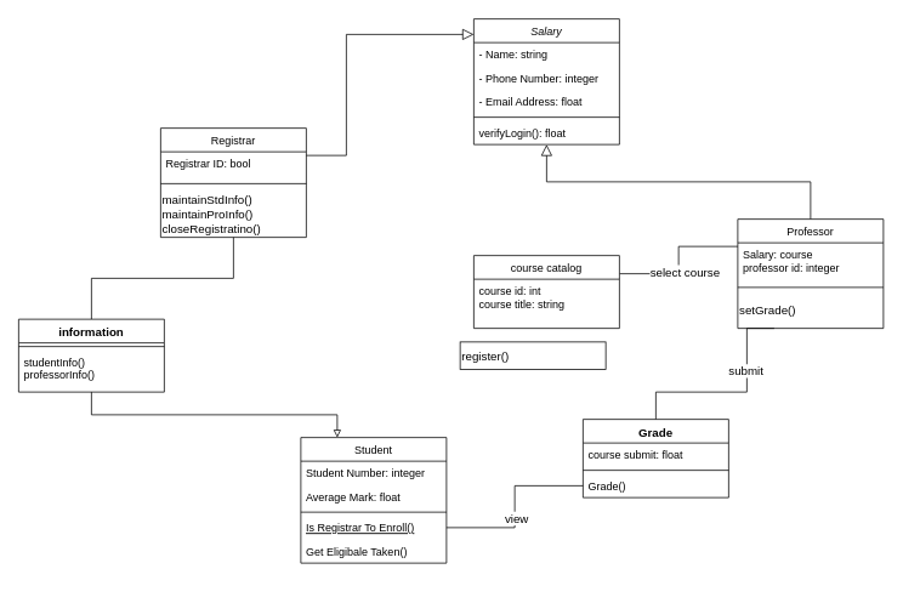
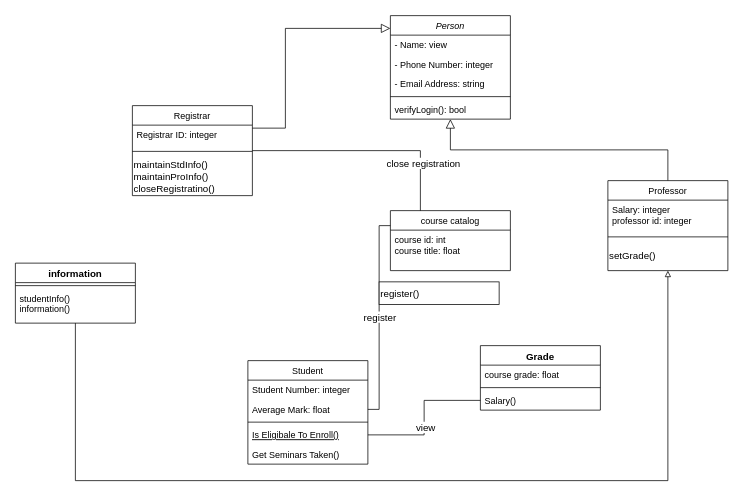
- <mxCell id="3" value="Salary" style="swimlane;fontStyle=2;align=center;verticalAlign=top;childLayout=stackLayout;horizontal=1;startSize=26;horizontalStack=0;resizeParent=1;resizeLast=0;collapsible=1;marginBottom=0;rounded=0;shadow=0;strokeWidth=1;" parent="1" vertex="1"><mxGeometry x="520" y="20" width="160" height="138" as="geometry"><mxRectangle x="230" y="140" width="160" height="26" as="alternateBounds" /></mxGeometry></mxCell>
+ <mxCell id="3" value="Person" style="swimlane;fontStyle=2;align=center;verticalAlign=top;childLayout=stackLayout;horizontal=1;startSize=26;horizontalStack=0;resizeParent=1;resizeLast=0;collapsible=1;marginBottom=0;rounded=0;shadow=0;strokeWidth=1;" parent="1" vertex="1"><mxGeometry x="520" y="20" width="160" height="138" as="geometry"><mxRectangle x="230" y="140" width="160" height="26" as="alternateBounds" /></mxGeometry></mxCell>
- <mxCell id="4" value="- Name: string" style="text;align=left;verticalAlign=top;spacingLeft=4;spacingRight=4;overflow=hidden;rotatable=0;points=[[0,0.5],[1,0.5]];portConstraint=eastwest;" parent="3" vertex="1"><mxGeometry y="26" width="160" height="26" as="geometry" /></mxCell>
+ <mxCell id="4" value="- Name: view" style="text;align=left;verticalAlign=top;spacingLeft=4;spacingRight=4;overflow=hidden;rotatable=0;points=[[0,0.5],[1,0.5]];portConstraint=eastwest;" parent="3" vertex="1"><mxGeometry y="26" width="160" height="26" as="geometry" /></mxCell>
- <mxCell id="6" value="- Email Address: float" style="text;align=left;verticalAlign=top;spacingLeft=4;spacingRight=4;overflow=hidden;rotatable=0;points=[[0,0.5],[1,0.5]];portConstraint=eastwest;rounded=0;shadow=0;html=0;" parent="3" vertex="1"><mxGeometry y="78" width="160" height="26" as="geometry" /></mxCell>
+ <mxCell id="6" value="- Email Address: string" style="text;align=left;verticalAlign=top;spacingLeft=4;spacingRight=4;overflow=hidden;rotatable=0;points=[[0,0.5],[1,0.5]];portConstraint=eastwest;rounded=0;shadow=0;html=0;" parent="3" vertex="1"><mxGeometry y="78" width="160" height="26" as="geometry" /></mxCell>
- <mxCell id="8" value="verifyLogin(): float" style="text;align=left;verticalAlign=top;spacingLeft=4;spacingRight=4;overflow=hidden;rotatable=0;points=[[0,0.5],[1,0.5]];portConstraint=eastwest;" parent="3" vertex="1"><mxGeometry y="112" width="160" height="26" as="geometry" /></mxCell>
+ <mxCell id="8" value="verifyLogin(): bool" style="text;align=left;verticalAlign=top;spacingLeft=4;spacingRight=4;overflow=hidden;rotatable=0;points=[[0,0.5],[1,0.5]];portConstraint=eastwest;" parent="3" vertex="1"><mxGeometry y="112" width="160" height="26" as="geometry" /></mxCell>
- <mxCell id="29" value="Registrar ID: bool" style="text;strokeColor=none;fillColor=none;align=left;verticalAlign=top;spacingLeft=4;spacingRight=4;overflow=hidden;rotatable=0;points=[[0,0.5],[1,0.5]];portConstraint=eastwest;" vertex="1" parent="28"><mxGeometry y="26" width="160" height="26" as="geometry" /></mxCell>
+ <mxCell id="29" value="Registrar ID: integer" style="text;strokeColor=none;fillColor=none;align=left;verticalAlign=top;spacingLeft=4;spacingRight=4;overflow=hidden;rotatable=0;points=[[0,0.5],[1,0.5]];portConstraint=eastwest;" vertex="1" parent="28"><mxGeometry y="26" width="160" height="26" as="geometry" /></mxCell>
+ <mxCell id="25" style="edgeStyle=orthogonalEdgeStyle;rounded=0;orthogonalLoop=1;jettySize=auto;html=1;exitX=1;exitY=0.5;exitDx=0;exitDy=0;entryX=0.25;entryY=0;entryDx=0;entryDy=0;endArrow=none;endFill=0;endSize=10;fontSize=13;" edge="1" parent="1" source="28" target="20"><mxGeometry relative="1" as="geometry" /></mxCell>
+ <mxCell id="26" value="close registration" style="edgeLabel;html=1;align=center;verticalAlign=middle;resizable=0;points=[];fontSize=13;" vertex="1" connectable="0" parent="25"><mxGeometry x="0.474" y="-17" relative="1" as="geometry"><mxPoint x="20" y="16" as="offset" /></mxGeometry></mxCell>
- <mxCell id="17" value="Salary: course&#10;professor id: integer" style="text;align=left;verticalAlign=top;spacingLeft=4;spacingRight=4;overflow=hidden;rotatable=0;points=[[0,0.5],[1,0.5]];portConstraint=eastwest;" parent="16" vertex="1"><mxGeometry y="26" width="160" height="34" as="geometry" /></mxCell>
+ <mxCell id="17" value="Salary: integer&#10;professor id: integer" style="text;align=left;verticalAlign=top;spacingLeft=4;spacingRight=4;overflow=hidden;rotatable=0;points=[[0,0.5],[1,0.5]];portConstraint=eastwest;" parent="16" vertex="1"><mxGeometry y="26" width="160" height="34" as="geometry" /></mxCell>
- <mxCell id="11" style="edgeStyle=elbowEdgeStyle;rounded=0;orthogonalLoop=1;jettySize=auto;html=1;exitX=0;exitY=0.25;exitDx=0;exitDy=0;entryX=1;entryY=0.25;entryDx=0;entryDy=0;endArrow=none;endFill=0;endSize=10;fontSize=13;" edge="1" parent="1" source="16" target="20"><mxGeometry relative="1" as="geometry" /></mxCell>
- <mxCell id="12" value="select course" style="edgeLabel;html=1;align=center;verticalAlign=middle;resizable=0;points=[];fontSize=13;" vertex="1" connectable="0" parent="11"><mxGeometry x="0.152" y="6" relative="1" as="geometry"><mxPoint as="offset" /></mxGeometry></mxCell>
- <mxCell id="27" style="edgeStyle=orthogonalEdgeStyle;rounded=0;orthogonalLoop=1;jettySize=auto;html=1;exitX=0.5;exitY=1;exitDx=0;exitDy=0;entryX=0.5;entryY=0;entryDx=0;entryDy=0;startArrow=none;startFill=0;endArrow=none;endFill=0;endSize=10;fontSize=13;" edge="1" parent="1" source="28" target="33"><mxGeometry relative="1" as="geometry" /></mxCell>
- <mxCell id="22" value="course id: int&#10;course title: string" style="text;strokeColor=none;fillColor=none;align=left;verticalAlign=top;spacingLeft=4;spacingRight=4;overflow=hidden;rotatable=0;points=[[0,0.5],[1,0.5]];portConstraint=eastwest;" vertex="1" parent="20"><mxGeometry y="26" width="160" height="54" as="geometry" /></mxCell>
+ <mxCell id="22" value="course id: int&#10;course title: float" style="text;strokeColor=none;fillColor=none;align=left;verticalAlign=top;spacingLeft=4;spacingRight=4;overflow=hidden;rotatable=0;points=[[0,0.5],[1,0.5]];portConstraint=eastwest;" vertex="1" parent="20"><mxGeometry y="26" width="160" height="54" as="geometry" /></mxCell>
- <mxCell id="35" value="studentInfo()&#10;professorInfo()" style="text;strokeColor=none;fillColor=none;align=left;verticalAlign=top;spacingLeft=4;spacingRight=4;overflow=hidden;rotatable=0;points=[[0,0.5],[1,0.5]];portConstraint=eastwest;" vertex="1" parent="33"><mxGeometry y="34" width="160" height="46" as="geometry" /></mxCell>
+ <mxCell id="35" value="studentInfo()&#10;information()" style="text;strokeColor=none;fillColor=none;align=left;verticalAlign=top;spacingLeft=4;spacingRight=4;overflow=hidden;rotatable=0;points=[[0,0.5],[1,0.5]];portConstraint=eastwest;" vertex="1" parent="33"><mxGeometry y="34" width="160" height="46" as="geometry" /></mxCell>
- <mxCell id="14" style="edgeStyle=orthogonalEdgeStyle;rounded=0;orthogonalLoop=1;jettySize=auto;html=1;exitX=0.25;exitY=1;exitDx=0;exitDy=0;startArrow=none;startFill=0;endArrow=none;endFill=0;endSize=10;fontSize=13;" edge="1" parent="1" source="16" target="42"><mxGeometry relative="1" as="geometry"><Array as="points"><mxPoint x="820" y="360" /><mxPoint x="820" y="430" /><mxPoint x="720" y="430" /></Array></mxGeometry></mxCell>
- <mxCell id="15" value="submit" style="edgeLabel;html=1;align=center;verticalAlign=middle;resizable=0;points=[];fontSize=13;" vertex="1" connectable="0" parent="14"><mxGeometry x="-0.342" y="-2" relative="1" as="geometry"><mxPoint as="offset" /></mxGeometry></mxCell>
- <mxCell id="10" style="edgeStyle=orthogonalEdgeStyle;rounded=0;orthogonalLoop=1;jettySize=auto;html=1;exitX=0.25;exitY=0;exitDx=0;exitDy=0;startArrow=block;startFill=0;endArrow=none;endFill=0;endSize=10;fontSize=13;" edge="1" parent="1" source="36" target="33"><mxGeometry relative="1" as="geometry" /></mxCell>
+ <mxCell id="23" style="edgeStyle=elbowEdgeStyle;rounded=0;orthogonalLoop=1;jettySize=auto;html=1;exitX=1;exitY=0.5;exitDx=0;exitDy=0;entryX=0;entryY=0.25;entryDx=0;entryDy=0;endArrow=none;endFill=0;endSize=10;fontSize=13;" edge="1" parent="1" source="38" target="20"><mxGeometry relative="1" as="geometry" /></mxCell>
+ <mxCell id="24" value="register" style="edgeLabel;html=1;align=center;verticalAlign=middle;resizable=0;points=[];fontSize=13;" vertex="1" connectable="0" parent="23"><mxGeometry x="0.448" relative="1" as="geometry"><mxPoint y="60.03" as="offset" /></mxGeometry></mxCell>
- <mxCell id="43" value="course submit: float" style="text;strokeColor=none;fillColor=none;align=left;verticalAlign=top;spacingLeft=4;spacingRight=4;overflow=hidden;rotatable=0;points=[[0,0.5],[1,0.5]];portConstraint=eastwest;" vertex="1" parent="42"><mxGeometry y="26" width="160" height="26" as="geometry" /></mxCell>
+ <mxCell id="43" value="course grade: float" style="text;strokeColor=none;fillColor=none;align=left;verticalAlign=top;spacingLeft=4;spacingRight=4;overflow=hidden;rotatable=0;points=[[0,0.5],[1,0.5]];portConstraint=eastwest;" vertex="1" parent="42"><mxGeometry y="26" width="160" height="26" as="geometry" /></mxCell>
- <mxCell id="45" value="Grade()&#10;" style="text;strokeColor=none;fillColor=none;align=left;verticalAlign=top;spacingLeft=4;spacingRight=4;overflow=hidden;rotatable=0;points=[[0,0.5],[1,0.5]];portConstraint=eastwest;" vertex="1" parent="42"><mxGeometry y="60" width="160" height="26" as="geometry" /></mxCell>
+ <mxCell id="45" value="Salary()&#10;" style="text;strokeColor=none;fillColor=none;align=left;verticalAlign=top;spacingLeft=4;spacingRight=4;overflow=hidden;rotatable=0;points=[[0,0.5],[1,0.5]];portConstraint=eastwest;" vertex="1" parent="42"><mxGeometry y="60" width="160" height="26" as="geometry" /></mxCell>
- <mxCell id="40" value="Is Registrar To Enroll()" style="text;align=left;verticalAlign=top;spacingLeft=4;spacingRight=4;overflow=hidden;rotatable=0;points=[[0,0.5],[1,0.5]];portConstraint=eastwest;fontStyle=4" parent="36" vertex="1"><mxGeometry y="86" width="160" height="26" as="geometry" /></mxCell>
+ <mxCell id="40" value="Is Eligibale To Enroll()" style="text;align=left;verticalAlign=top;spacingLeft=4;spacingRight=4;overflow=hidden;rotatable=0;points=[[0,0.5],[1,0.5]];portConstraint=eastwest;fontStyle=4" parent="36" vertex="1"><mxGeometry y="86" width="160" height="26" as="geometry" /></mxCell>
- <mxCell id="41" value="Get Eligibale Taken()" style="text;align=left;verticalAlign=top;spacingLeft=4;spacingRight=4;overflow=hidden;rotatable=0;points=[[0,0.5],[1,0.5]];portConstraint=eastwest;" parent="36" vertex="1"><mxGeometry y="112" width="160" height="26" as="geometry" /></mxCell>
+ <mxCell id="41" value="Get Seminars Taken()" style="text;align=left;verticalAlign=top;spacingLeft=4;spacingRight=4;overflow=hidden;rotatable=0;points=[[0,0.5],[1,0.5]];portConstraint=eastwest;" parent="36" vertex="1"><mxGeometry y="112" width="160" height="26" as="geometry" /></mxCell>
+ <mxCell id="13" style="edgeStyle=orthogonalEdgeStyle;rounded=0;orthogonalLoop=1;jettySize=auto;html=1;exitX=0.5;exitY=1;exitDx=0;exitDy=0;entryX=0.5;entryY=1;entryDx=0;entryDy=0;endArrow=none;endFill=0;endSize=10;fontSize=13;startArrow=block;startFill=0;" edge="1" parent="1" source="16" target="33"><mxGeometry relative="1" as="geometry"><Array as="points"><mxPoint x="890" y="640" /><mxPoint x="100" y="640" /></Array></mxGeometry></mxCell>
